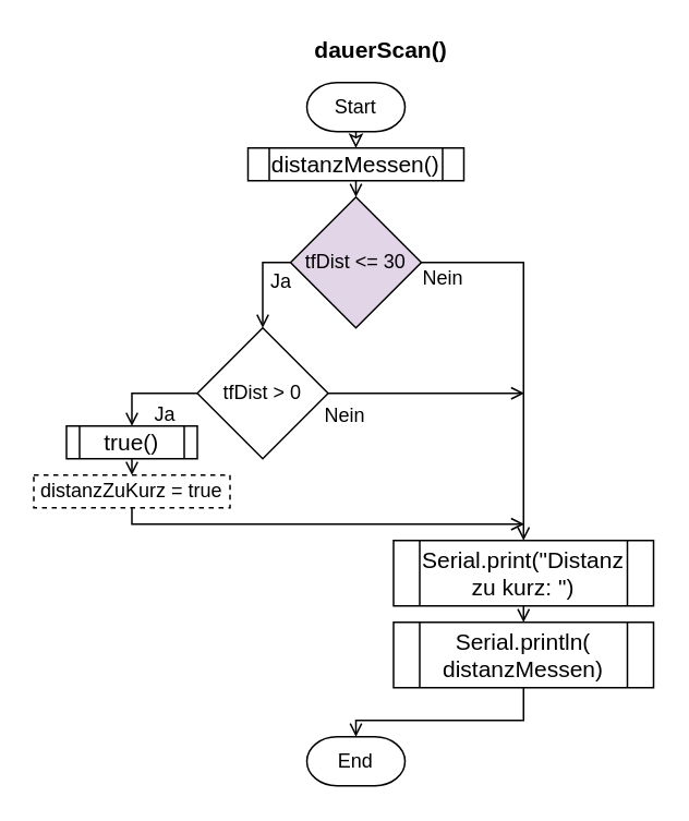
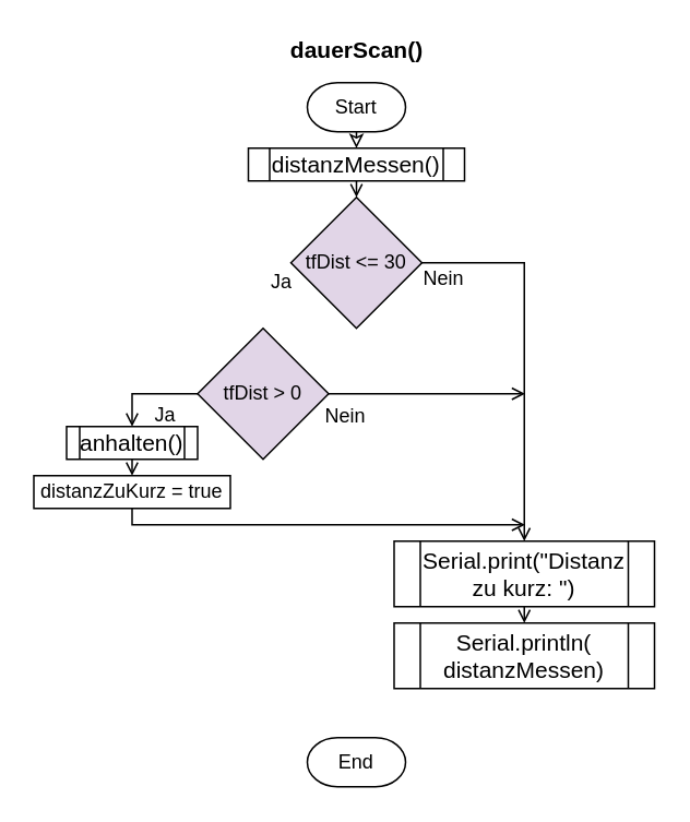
- <mxCell id="4" value="&lt;font style=&quot;font-size: 14px&quot;&gt;&lt;b&gt;dauerScan()&lt;/b&gt;&lt;/font&gt;" style="text;html=1;align=center;verticalAlign=middle;resizable=0;points=[];autosize=1;strokeColor=none;fillColor=none;" vertex="1" parent="1"><mxGeometry x="182" y="20" width="100" height="20" as="geometry" /></mxCell>
+ <mxCell id="4" value="&lt;font style=&quot;font-size: 14px&quot;&gt;&lt;b&gt;dauerScan()&lt;/b&gt;&lt;/font&gt;" style="text;html=1;align=center;verticalAlign=middle;resizable=0;points=[];autosize=1;strokeColor=none;fillColor=none;" vertex="1" parent="1"><mxGeometry x="167" y="20" width="100" height="20" as="geometry" /></mxCell>
- <mxCell id="7" style="edgeStyle=orthogonalEdgeStyle;rounded=0;orthogonalLoop=1;jettySize=auto;html=1;exitX=0;exitY=0.5;exitDx=0;exitDy=0;entryX=0.5;entryY=0;entryDx=0;entryDy=0;endArrow=open;endFill=0;" edge="1" parent="1" source="9" target="12"><mxGeometry relative="1" as="geometry"><Array as="points"><mxPoint x="160" y="160" /></Array></mxGeometry></mxCell>
- <mxCell id="12" value="tfDist &amp;gt; 0" style="rhombus;whiteSpace=wrap;html=1;" vertex="1" parent="1"><mxGeometry x="120" y="200" width="80" height="80" as="geometry" /></mxCell>
+ <mxCell id="12" value="tfDist &amp;gt; 0" style="rhombus;whiteSpace=wrap;html=1;fillColor=#e1d5e7;" vertex="1" parent="1"><mxGeometry x="120" y="200" width="80" height="80" as="geometry" /></mxCell>
- <mxCell id="23" value="true()" style="shape=process;whiteSpace=wrap;html=1;backgroundOutline=1;fontSize=14;" vertex="1" parent="1"><mxGeometry x="40" y="260" width="80" height="20" as="geometry" /></mxCell>
+ <mxCell id="23" value="anhalten()" style="shape=process;whiteSpace=wrap;html=1;backgroundOutline=1;fontSize=14;" vertex="1" parent="1"><mxGeometry x="40" y="260" width="80" height="20" as="geometry" /></mxCell>
- <mxCell id="24" value="distanzZuKurz = true" style="rounded=0;whiteSpace=wrap;html=1;dashed=1;" vertex="1" parent="1"><mxGeometry x="20" y="290" width="120" height="20" as="geometry" /></mxCell>
+ <mxCell id="24" value="distanzZuKurz = true" style="rounded=0;whiteSpace=wrap;html=1;" vertex="1" parent="1"><mxGeometry x="20" y="290" width="120" height="20" as="geometry" /></mxCell>
- <mxCell id="15" style="edgeStyle=orthogonalEdgeStyle;rounded=0;orthogonalLoop=1;jettySize=auto;html=1;exitX=0.5;exitY=1;exitDx=0;exitDy=0;entryX=0.5;entryY=0;entryDx=0;entryDy=0;entryPerimeter=0;endArrow=open;endFill=0;" edge="1" parent="1" source="16" target="25"><mxGeometry relative="1" as="geometry"><Array as="points"><mxPoint x="320" y="440" /><mxPoint x="217" y="440" /></Array></mxGeometry></mxCell>
